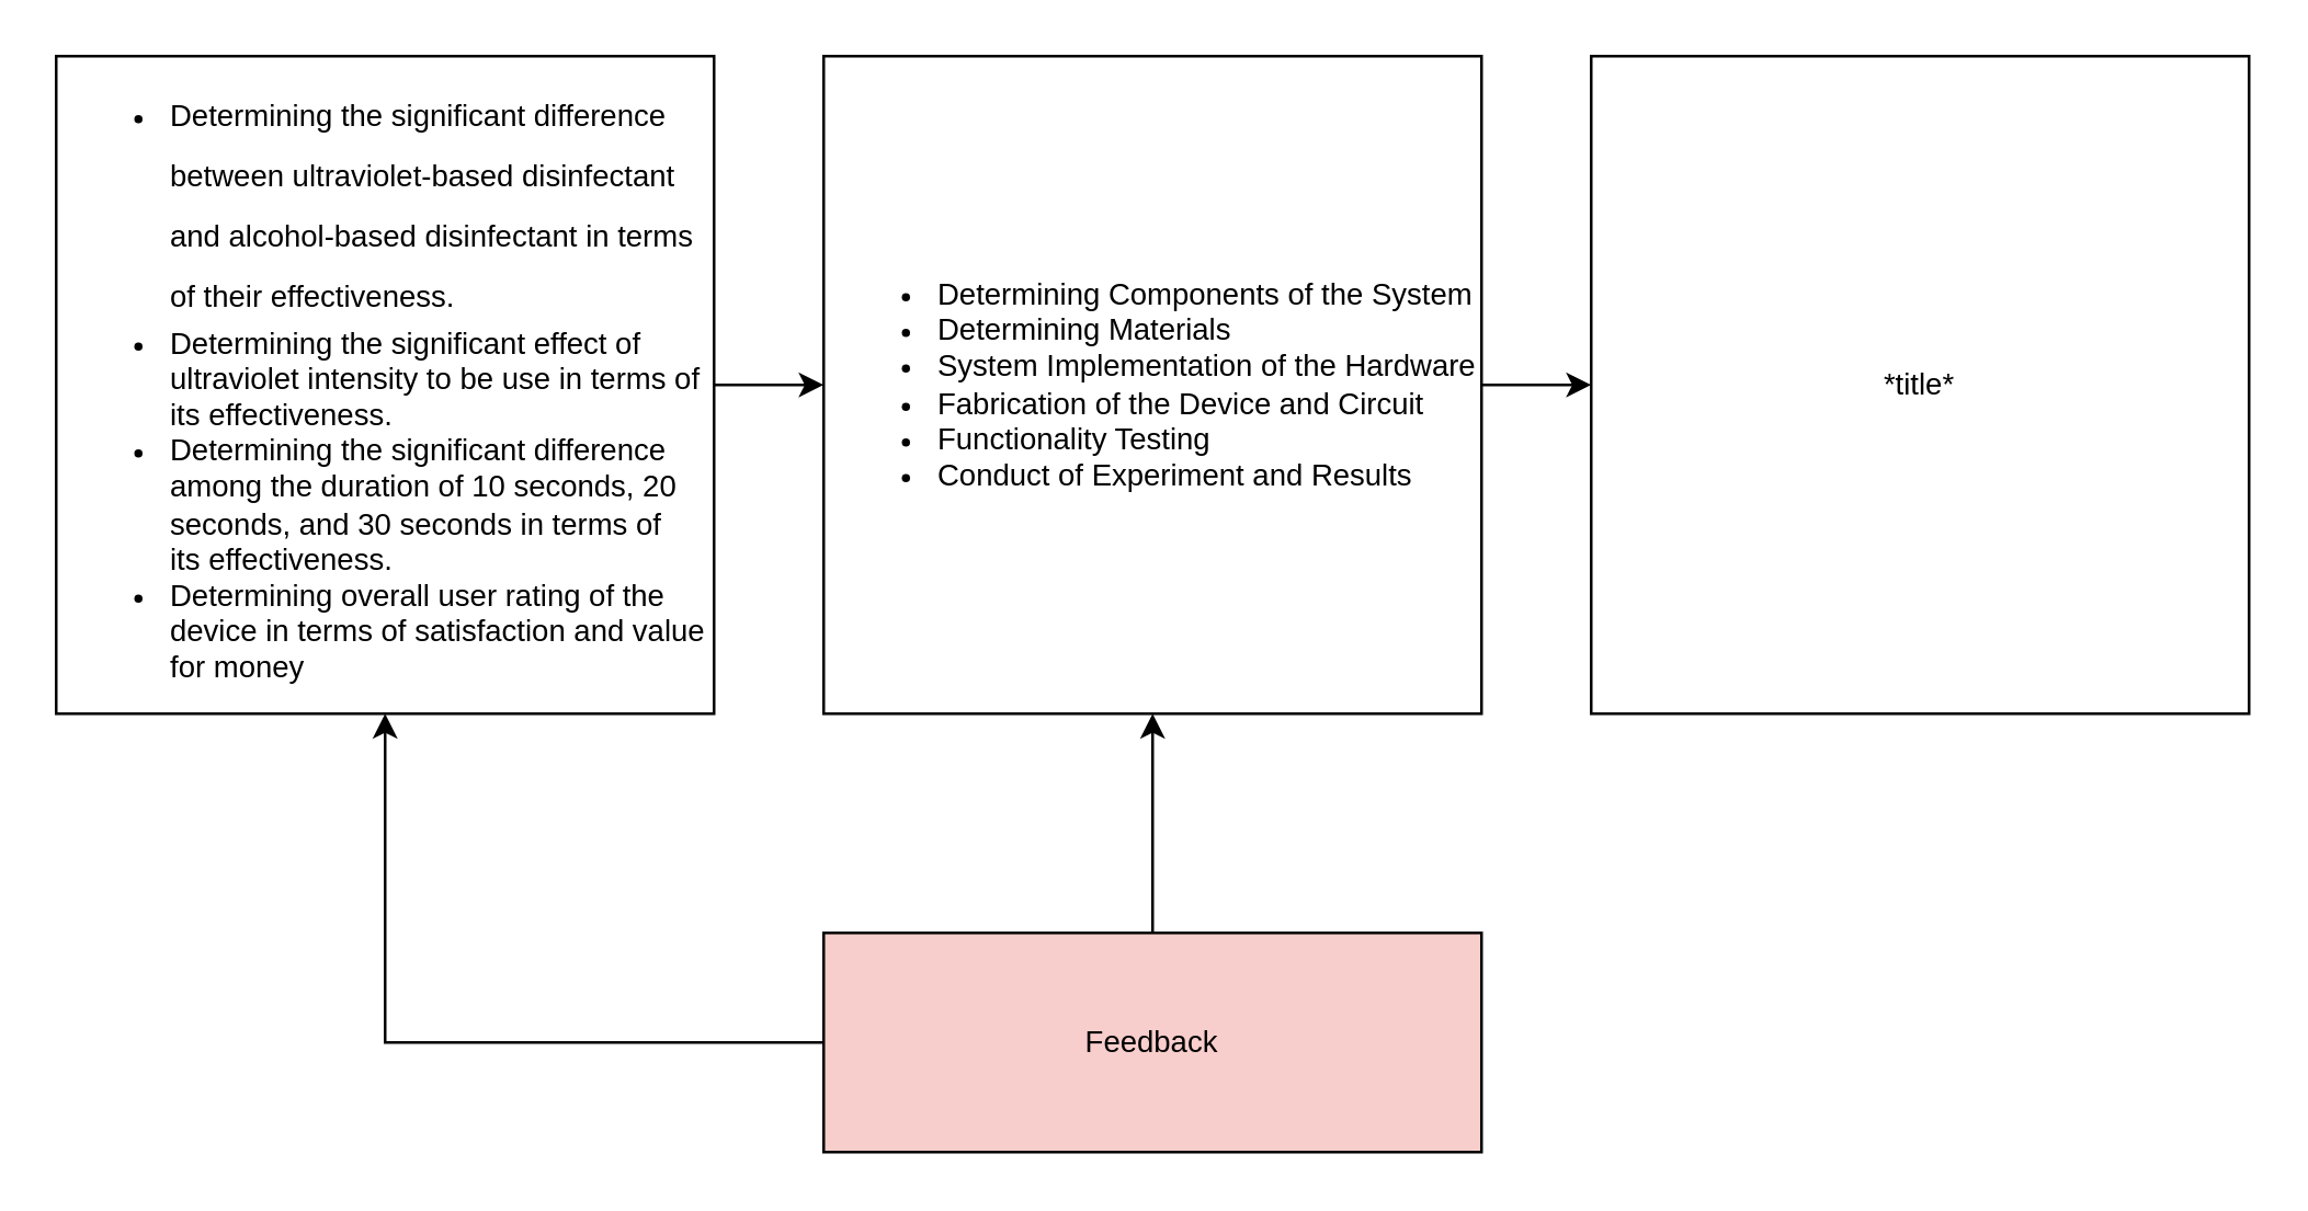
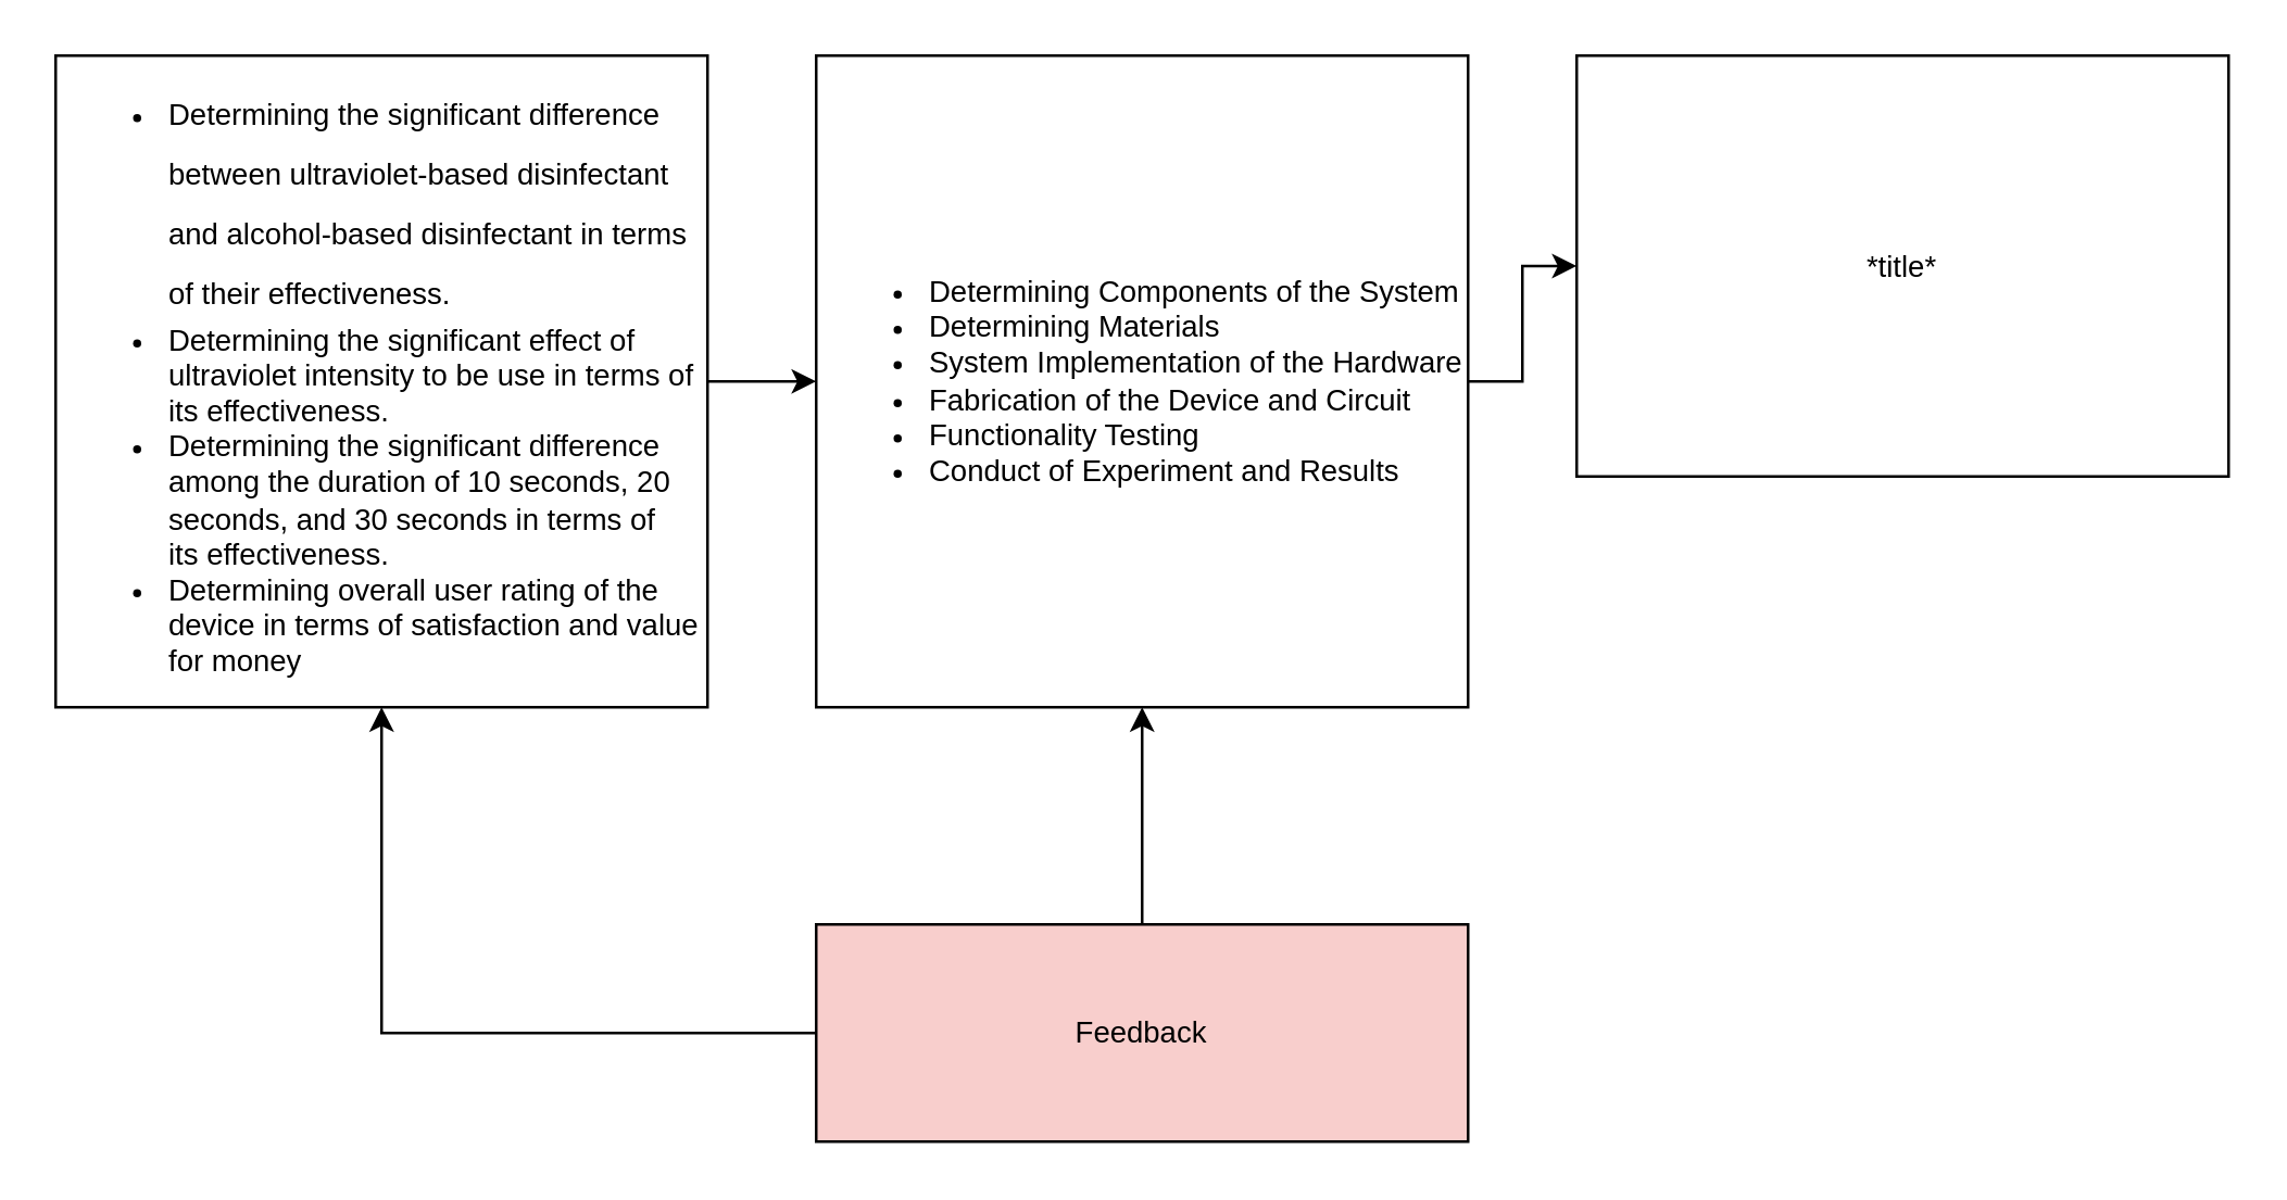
- <mxCell id="4" value="&lt;font style=&quot;font-size: 11px;&quot;&gt;*title*&lt;/font&gt;" style="whiteSpace=wrap;html=1;" parent="1" vertex="1"><mxGeometry x="580" y="20" width="240" height="240" as="geometry" /></mxCell>
+ <mxCell id="4" value="&lt;font style=&quot;font-size: 11px;&quot;&gt;*title*&lt;/font&gt;" style="whiteSpace=wrap;html=1;" parent="1" vertex="1"><mxGeometry x="580" y="20" width="240" height="155" as="geometry" /></mxCell>
